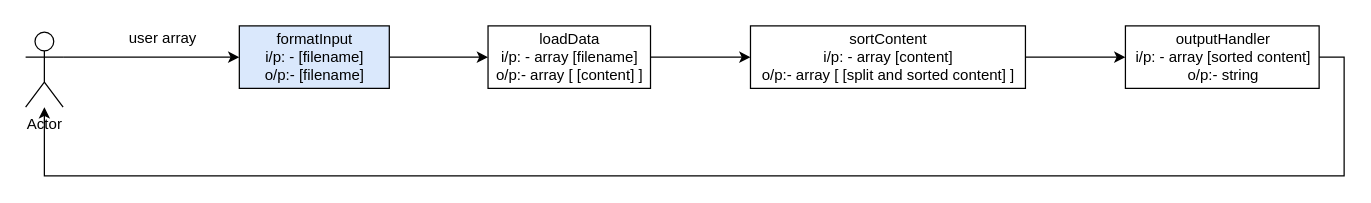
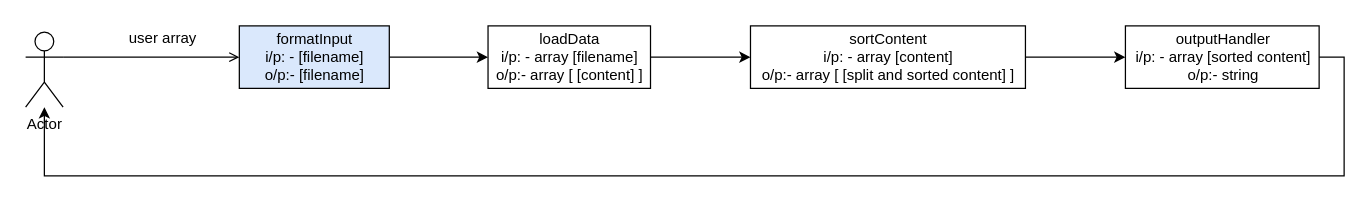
- <mxCell id="2" style="edgeStyle=orthogonalEdgeStyle;rounded=0;orthogonalLoop=1;jettySize=auto;html=1;exitX=1;exitY=0.333;exitDx=0;exitDy=0;exitPerimeter=0;entryX=0;entryY=0.5;entryDx=0;entryDy=0;" edge="1" parent="1" source="3" target="6"><mxGeometry relative="1" as="geometry" /></mxCell>
+ <mxCell id="2" style="edgeStyle=orthogonalEdgeStyle;rounded=0;orthogonalLoop=1;jettySize=auto;html=1;exitX=1;exitY=0.333;exitDx=0;exitDy=0;exitPerimeter=0;entryX=0;entryY=0.5;entryDx=0;entryDy=0;endArrow=open;" edge="1" parent="1" source="3" target="6"><mxGeometry relative="1" as="geometry" /></mxCell>
